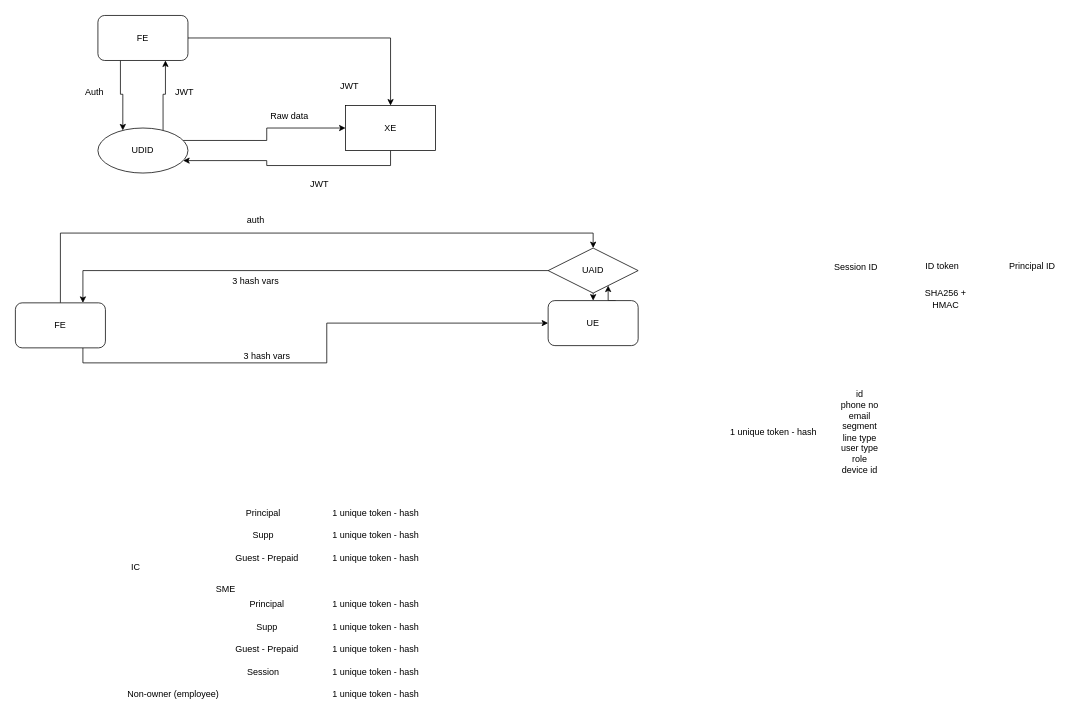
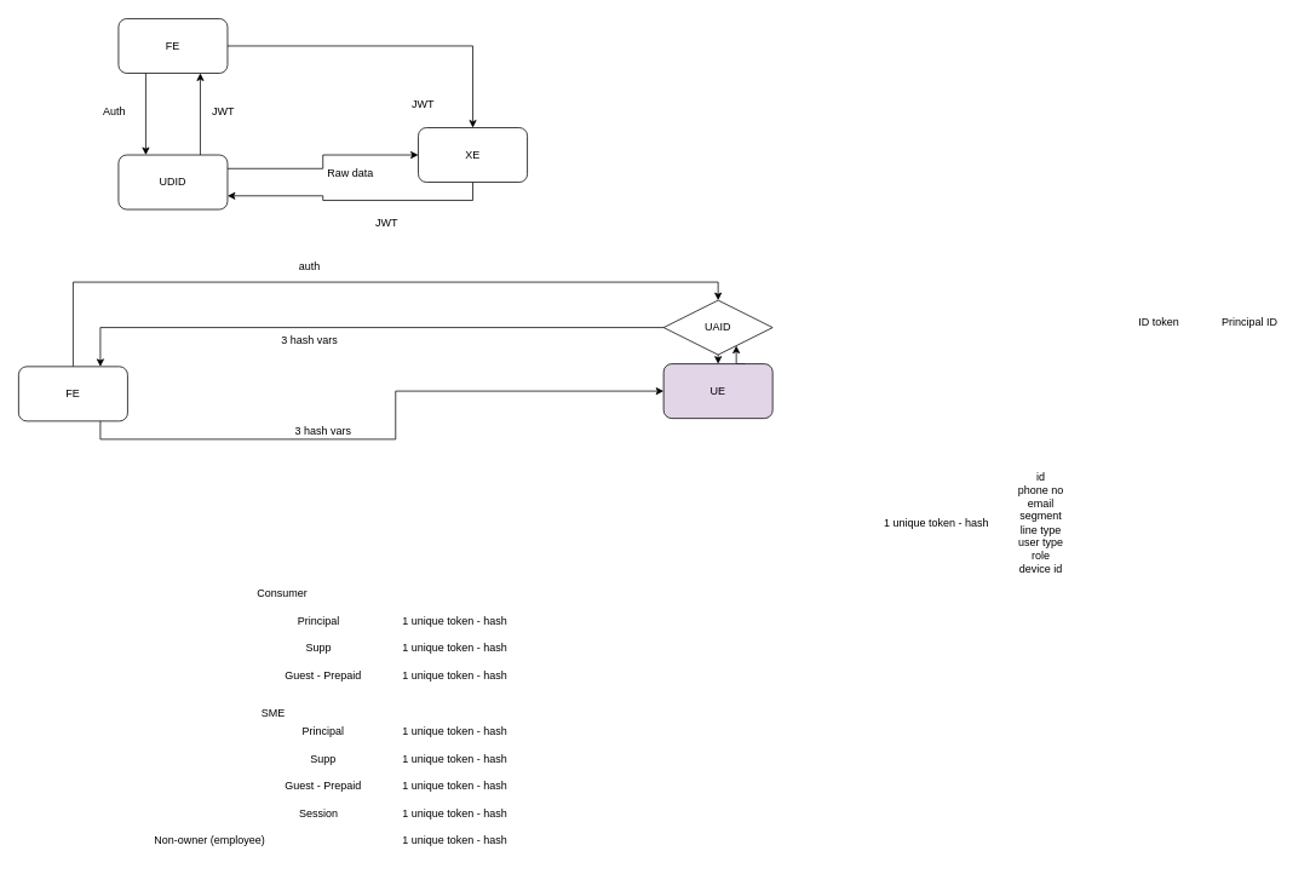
- <mxCell id="14" value="Raw data" style="text;html=1;align=center;verticalAlign=middle;resizable=0;points=[];autosize=1;strokeColor=none;fillColor=none;" parent="1" vertex="1"><mxGeometry x="350" width="70" height="30" as="geometry" y="140" /></mxCell>
+ <mxCell id="14" value="Raw data" style="text;html=1;align=center;verticalAlign=middle;resizable=0;points=[];autosize=1;strokeColor=none;fillColor=none;" parent="1" vertex="1"><mxGeometry x="350" y="175" width="70" height="30" as="geometry" /></mxCell>
- <mxCell id="6" value="XE" style="whiteSpace=wrap;html=1;rounded=0;" parent="1" vertex="1"><mxGeometry x="460" width="120" height="60" as="geometry" y="140" /></mxCell>
+ <mxCell id="6" value="XE" style="rounded=1;whiteSpace=wrap;html=1;" parent="1" vertex="1"><mxGeometry x="460" width="120" height="60" as="geometry" y="140" /></mxCell>
- <mxCell id="4" value="UDID" style="ellipse;whiteSpace=wrap;html=1;" parent="1" vertex="1"><mxGeometry x="130" y="170" width="120" height="60" as="geometry" /></mxCell>
+ <mxCell id="4" value="UDID" style="rounded=1;whiteSpace=wrap;html=1;" parent="1" vertex="1"><mxGeometry x="130" y="170" width="120" height="60" as="geometry" /></mxCell>
- <mxCell id="24" value="ID token" style="text;html=1;align=center;verticalAlign=middle;resizable=0;points=[];autosize=1;strokeColor=none;fillColor=none;" parent="1" vertex="1"><mxGeometry x="1220" y="340" width="70" height="30" as="geometry" /></mxCell>
+ <mxCell id="24" value="ID token" style="text;html=1;align=center;verticalAlign=middle;resizable=0;points=[];autosize=1;strokeColor=none;fillColor=none;" parent="1" vertex="1"><mxGeometry x="1240" y="340" width="70" height="30" as="geometry" /></mxCell>
- <mxCell id="23" value="Session ID&lt;br&gt;&lt;div&gt;&lt;br/&gt;&lt;/div&gt;" style="text;html=1;align=center;verticalAlign=middle;resizable=0;points=[];autosize=1;strokeColor=none;fillColor=none;" parent="1" vertex="1"><mxGeometry x="1100" y="343" width="80" height="40" as="geometry" /></mxCell>
- <mxCell id="26" value="SHA256 + HMAC" style="text;html=1;align=center;verticalAlign=middle;whiteSpace=wrap;rounded=0;" parent="1" vertex="1"><mxGeometry x="1230" y="383" width="60" height="30" as="geometry" /></mxCell>
- <mxCell id="19" value="UE" style="rounded=1;whiteSpace=wrap;html=1;" parent="1" vertex="1"><mxGeometry x="730" y="400" width="120" height="60" as="geometry" /></mxCell>
+ <mxCell id="19" value="UE" style="rounded=1;whiteSpace=wrap;html=1;fillColor=#e1d5e7;" parent="1" vertex="1"><mxGeometry x="730" y="400" width="120" height="60" as="geometry" /></mxCell>
+ <mxCell id="32" value="Consumer" style="text;html=1;align=center;verticalAlign=middle;resizable=0;points=[];autosize=1;strokeColor=none;fillColor=none;" parent="1" vertex="1"><mxGeometry x="270" y="638" width="80" height="30" as="geometry" /></mxCell>
- <mxCell id="42" value="IC" style="text;html=1;align=center;verticalAlign=middle;resizable=0;points=[];autosize=1;strokeColor=none;fillColor=none;" parent="1" vertex="1"><mxGeometry x="160" y="740" width="40" height="30" as="geometry" /></mxCell>
